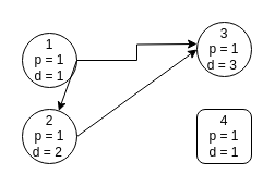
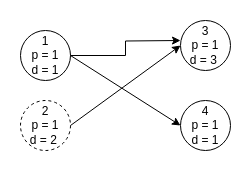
- <mxCell id="7" value="" style="endArrow=classic;html=1;rounded=0;exitX=1;exitY=0.5;exitDx=0;exitDy=0;" edge="1" parent="1" source="3" target="4"><mxGeometry width="50" height="50" relative="1" as="geometry"><mxPoint x="100" y="100" as="sourcePoint" /><mxPoint x="150" y="50" as="targetPoint" /></mxGeometry></mxCell>
+ <mxCell id="7" value="" style="endArrow=classic;html=1;rounded=0;exitX=1;exitY=0.5;exitDx=0;exitDy=0;entryX=0;entryY=0.5;entryDx=0;entryDy=0;" edge="1" parent="1" source="3" target="6"><mxGeometry width="50" height="50" relative="1" as="geometry"><mxPoint x="100" y="100" as="sourcePoint" /><mxPoint x="150" y="50" as="targetPoint" /></mxGeometry></mxCell>
- <mxCell id="4" value="2&lt;div&gt;&lt;span style=&quot;background-color: initial;&quot;&gt;p = 1&lt;/span&gt;&lt;div&gt;&lt;span style=&quot;background-color: initial;&quot;&gt;d = 2&amp;nbsp;&lt;/span&gt;&lt;/div&gt;&lt;/div&gt;" style="ellipse;whiteSpace=wrap;html=1;aspect=fixed;" vertex="1" parent="1"><mxGeometry x="20" y="100" width="50" height="50" as="geometry" /></mxCell>
+ <mxCell id="4" value="2&lt;div&gt;&lt;span style=&quot;background-color: initial;&quot;&gt;p = 1&lt;/span&gt;&lt;div&gt;&lt;span style=&quot;background-color: initial;&quot;&gt;d = 2&amp;nbsp;&lt;/span&gt;&lt;/div&gt;&lt;/div&gt;" style="ellipse;whiteSpace=wrap;html=1;aspect=fixed;dashed=1;" vertex="1" parent="1"><mxGeometry x="20" y="100" width="50" height="50" as="geometry" /></mxCell>
- <mxCell id="6" value="4&lt;br&gt;&lt;div&gt;&lt;span style=&quot;background-color: initial;&quot;&gt;p = 1&lt;/span&gt;&lt;div&gt;&lt;span style=&quot;background-color: initial;&quot;&gt;d = 1&lt;/span&gt;&lt;/div&gt;&lt;/div&gt;" style="whiteSpace=wrap;html=1;aspect=fixed;rounded=1;" vertex="1" parent="1"><mxGeometry x="180" y="100" width="50" height="50" as="geometry" /></mxCell>
+ <mxCell id="6" value="4&lt;br&gt;&lt;div&gt;&lt;span style=&quot;background-color: initial;&quot;&gt;p = 1&lt;/span&gt;&lt;div&gt;&lt;span style=&quot;background-color: initial;&quot;&gt;d = 1&lt;/span&gt;&lt;/div&gt;&lt;/div&gt;" style="ellipse;whiteSpace=wrap;html=1;aspect=fixed;" vertex="1" parent="1"><mxGeometry x="180" y="100" width="50" height="50" as="geometry" /></mxCell>
